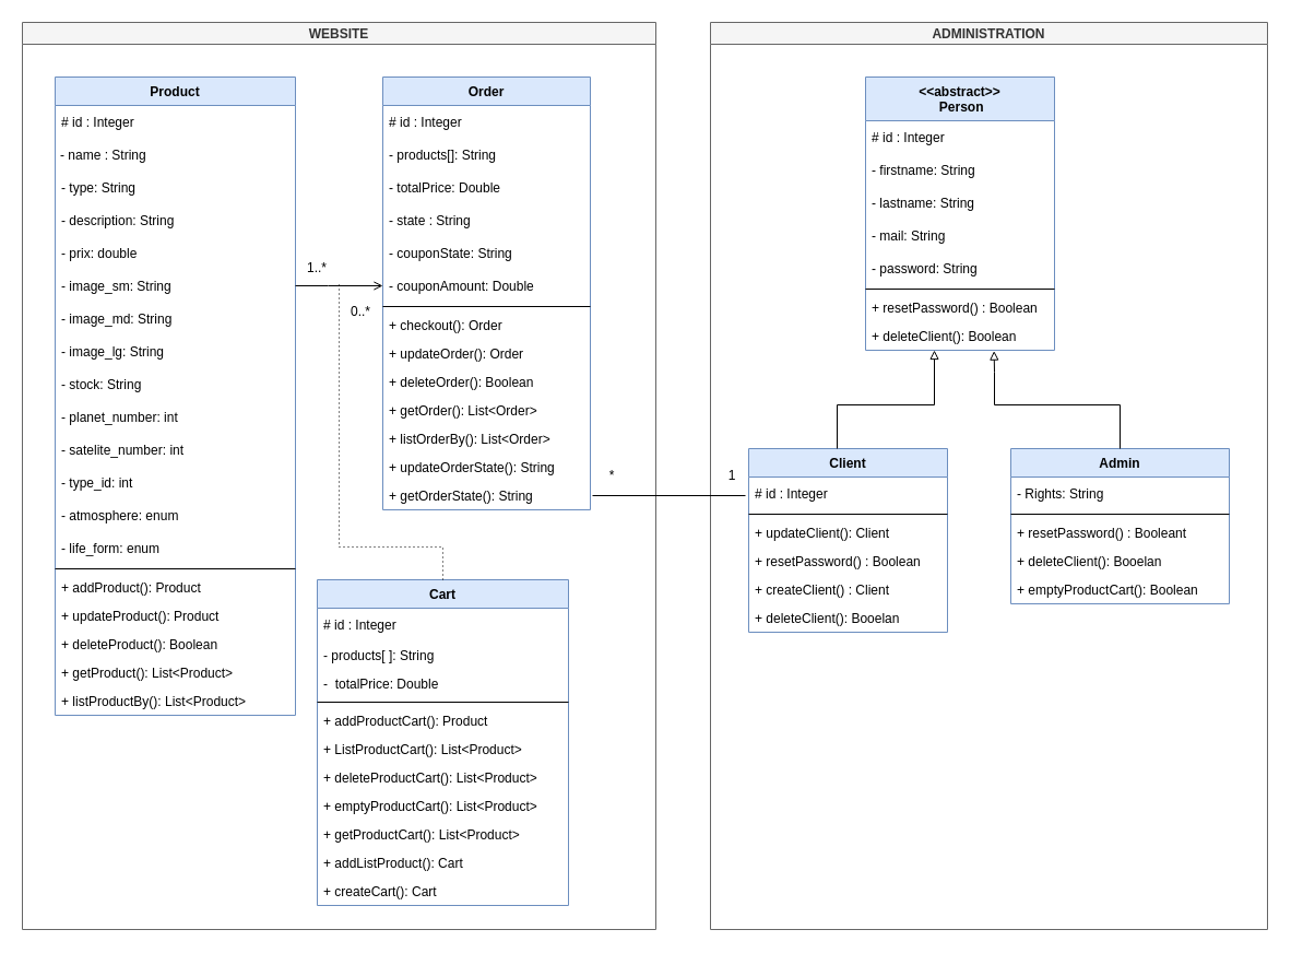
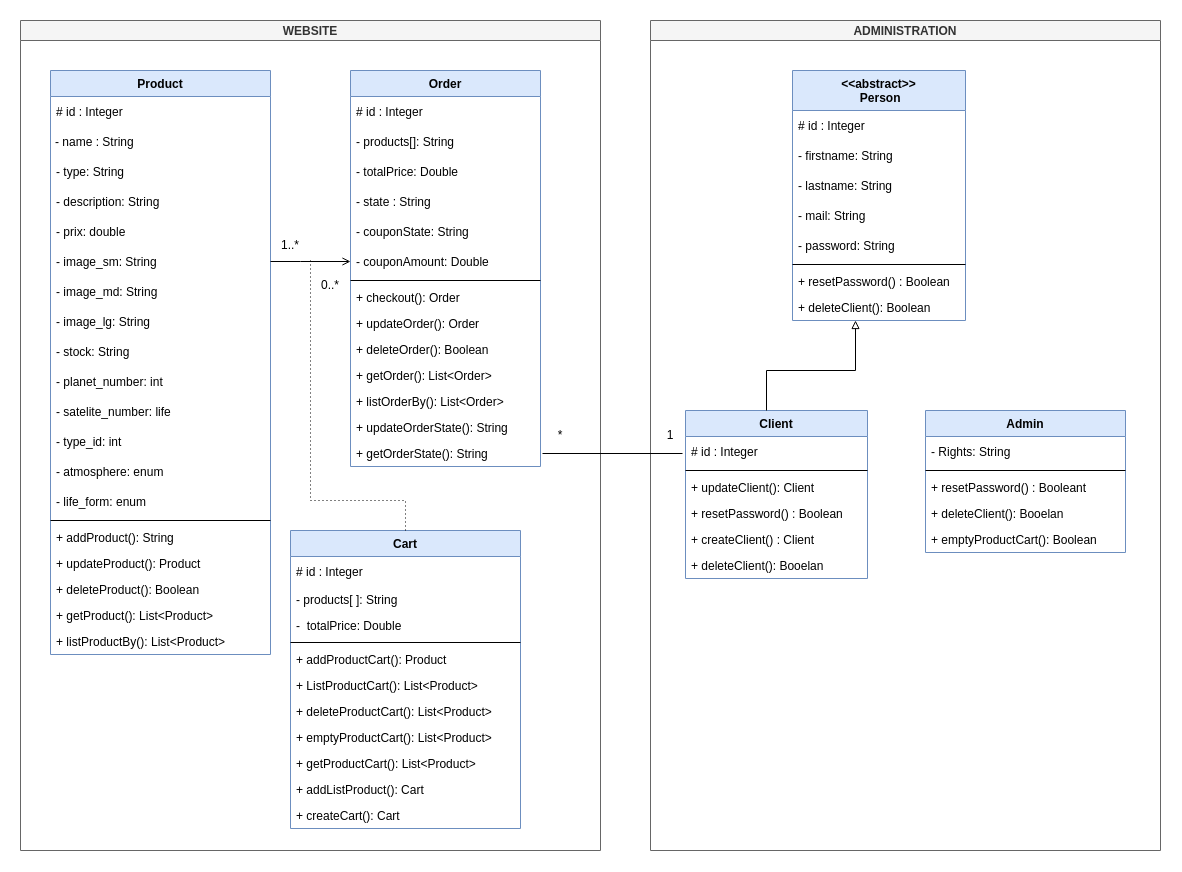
- <mxCell id="78" style="edgeStyle=orthogonalEdgeStyle;rounded=0;orthogonalLoop=1;jettySize=auto;html=1;endArrow=block;endFill=0;exitX=0.5;exitY=0;exitDx=0;exitDy=0;entryX=0.68;entryY=1.024;entryDx=0;entryDy=0;entryPerimeter=0;" parent="55" source="56" target="77" edge="1"><mxGeometry relative="1" as="geometry"><Array as="points"><mxPoint x="375" y="350" /><mxPoint x="260" y="350" /><mxPoint x="260" y="320" /></Array><mxPoint x="245" y="330" as="targetPoint" /></mxGeometry></mxCell>
- <mxCell id="14" value="- satelite_number: int" style="text;strokeColor=none;fillColor=none;align=left;verticalAlign=middle;spacingLeft=4;spacingRight=4;overflow=hidden;points=[[0,0.5],[1,0.5]];portConstraint=eastwest;rotatable=0;" vertex="1" parent="3"><mxGeometry y="326" width="220" height="30" as="geometry" /></mxCell>
+ <mxCell id="14" value="- satelite_number: life" style="text;strokeColor=none;fillColor=none;align=left;verticalAlign=middle;spacingLeft=4;spacingRight=4;overflow=hidden;points=[[0,0.5],[1,0.5]];portConstraint=eastwest;rotatable=0;" vertex="1" parent="3"><mxGeometry y="326" width="220" height="30" as="geometry" /></mxCell>
- <mxCell id="19" value="+ addProduct(): Product" style="text;strokeColor=none;fillColor=none;align=left;verticalAlign=top;spacingLeft=4;spacingRight=4;overflow=hidden;rotatable=0;points=[[0,0.5],[1,0.5]];portConstraint=eastwest;" vertex="1" parent="3"><mxGeometry y="454" width="220" height="26" as="geometry" /></mxCell>
+ <mxCell id="19" value="+ addProduct(): String" style="text;strokeColor=none;fillColor=none;align=left;verticalAlign=top;spacingLeft=4;spacingRight=4;overflow=hidden;rotatable=0;points=[[0,0.5],[1,0.5]];portConstraint=eastwest;" vertex="1" parent="3"><mxGeometry y="454" width="220" height="26" as="geometry" /></mxCell>
